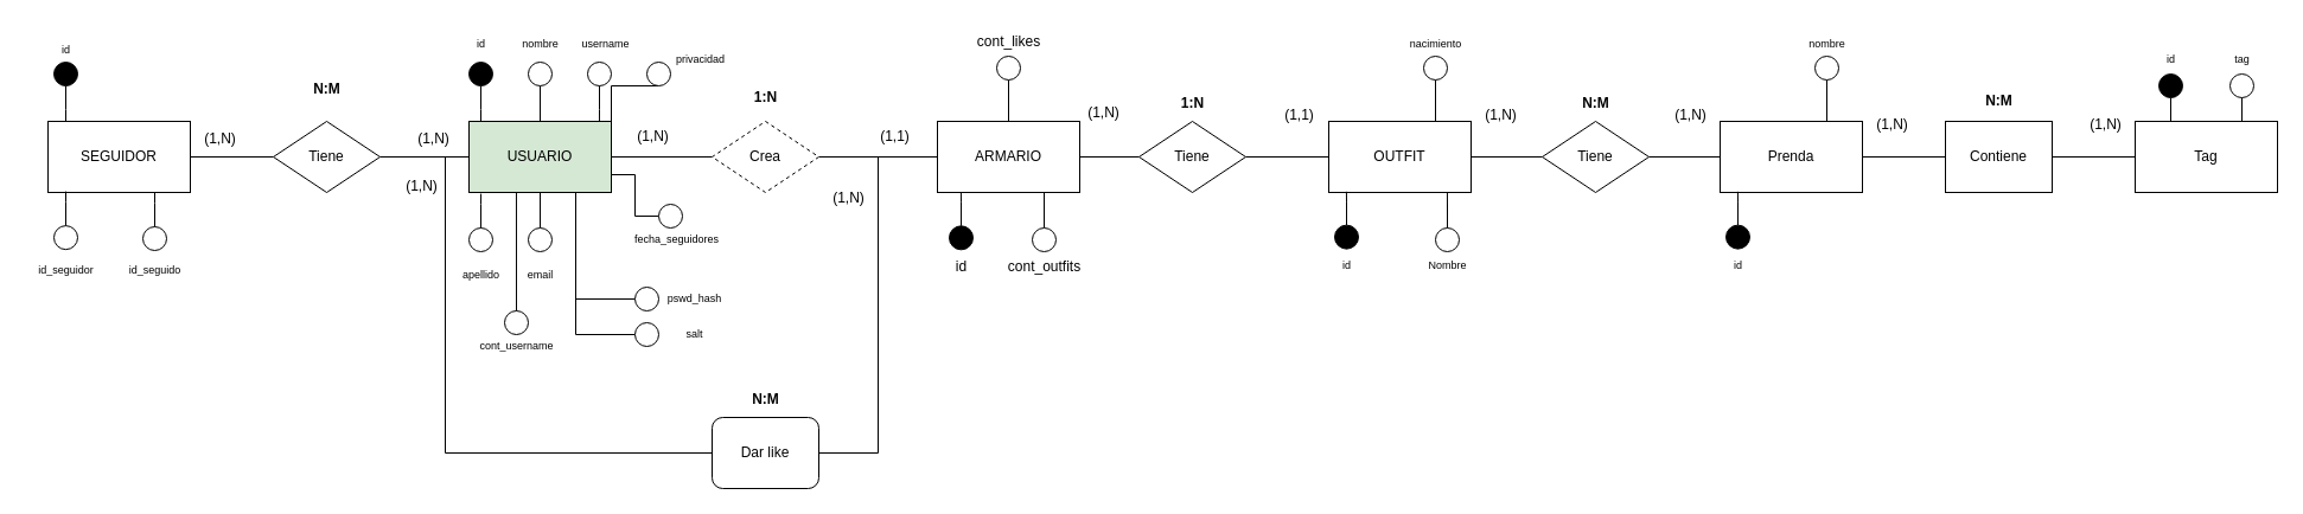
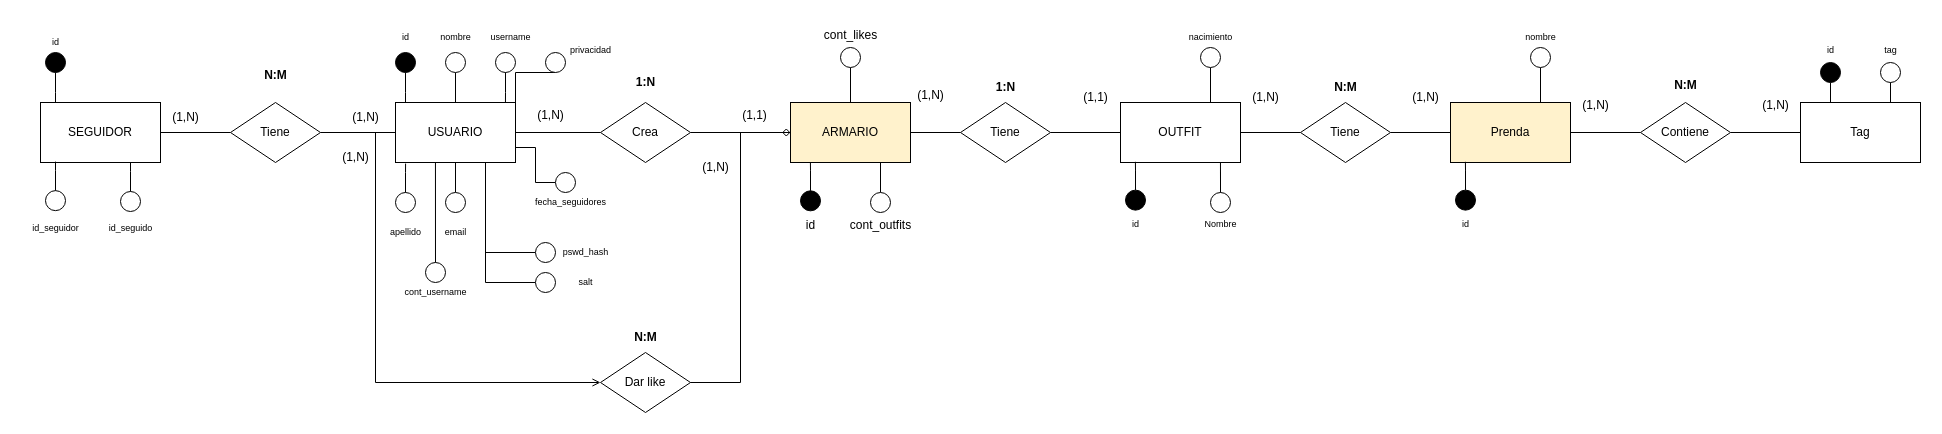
- <mxCell id="6" value="USUARIO" style="rounded=0;whiteSpace=wrap;html=1;fillColor=#d5e8d4;" parent="1" vertex="1"><mxGeometry x="395" y="102" width="120" height="60" as="geometry" /></mxCell>
+ <mxCell id="6" value="USUARIO" style="rounded=0;whiteSpace=wrap;html=1;" parent="1" vertex="1"><mxGeometry x="395" y="102" width="120" height="60" as="geometry" /></mxCell>
- <mxCell id="4" value="Crea" style="rhombus;whiteSpace=wrap;html=1;dashed=1;" parent="1" vertex="1"><mxGeometry x="600" y="102" width="90" height="60" as="geometry" /></mxCell>
+ <mxCell id="4" value="Crea" style="rhombus;whiteSpace=wrap;html=1;" parent="1" vertex="1"><mxGeometry x="600" y="102" width="90" height="60" as="geometry" /></mxCell>
- <mxCell id="3" style="edgeStyle=orthogonalEdgeStyle;rounded=0;orthogonalLoop=1;jettySize=auto;html=1;endArrow=none;endFill=0;" parent="1" source="4" target="7" edge="1"><mxGeometry relative="1" as="geometry" /></mxCell>
+ <mxCell id="3" style="edgeStyle=orthogonalEdgeStyle;rounded=0;orthogonalLoop=1;jettySize=auto;html=1;endArrow=diamond;endFill=0;" parent="1" source="4" target="7" edge="1"><mxGeometry relative="1" as="geometry" /></mxCell>
- <mxCell id="7" value="ARMARIO" style="rounded=0;whiteSpace=wrap;html=1;" parent="1" vertex="1"><mxGeometry x="790" y="102" width="120" height="60" as="geometry" /></mxCell>
+ <mxCell id="7" value="ARMARIO" style="rounded=0;whiteSpace=wrap;html=1;fillColor=#fff2cc;" parent="1" vertex="1"><mxGeometry x="790" y="102" width="120" height="60" as="geometry" /></mxCell>
- <mxCell id="45" value="Prenda" style="rounded=0;whiteSpace=wrap;html=1;" parent="1" vertex="1"><mxGeometry x="1450" y="102" width="120" height="60" as="geometry" /></mxCell>
+ <mxCell id="45" value="Prenda" style="rounded=0;whiteSpace=wrap;html=1;fillColor=#fff2cc;" parent="1" vertex="1"><mxGeometry x="1450" y="102" width="120" height="60" as="geometry" /></mxCell>
- <mxCell id="105" value="Contiene" style="whiteSpace=wrap;html=1;rounded=0;" vertex="1" parent="1"><mxGeometry x="1640" y="102" width="90" height="60" as="geometry" /></mxCell>
+ <mxCell id="105" value="Contiene" style="rhombus;whiteSpace=wrap;html=1;" vertex="1" parent="1"><mxGeometry x="1640" y="102" width="90" height="60" as="geometry" /></mxCell>
- <mxCell id="5" style="edgeStyle=orthogonalEdgeStyle;rounded=0;orthogonalLoop=1;jettySize=auto;html=1;exitX=0;exitY=0.5;exitDx=0;exitDy=0;entryX=0;entryY=0.5;entryDx=0;entryDy=0;endArrow=none;endFill=0;" edge="1" parent="1" source="6" target="82"><mxGeometry relative="1" as="geometry" /></mxCell>
+ <mxCell id="5" style="edgeStyle=orthogonalEdgeStyle;rounded=0;orthogonalLoop=1;jettySize=auto;html=1;exitX=0;exitY=0.5;exitDx=0;exitDy=0;entryX=0;entryY=0.5;entryDx=0;entryDy=0;endArrow=open;endFill=0;" edge="1" parent="1" source="6" target="82"><mxGeometry relative="1" as="geometry" /></mxCell>
- <mxCell id="82" value="Dar like" style="whiteSpace=wrap;html=1;rounded=1;" vertex="1" parent="1"><mxGeometry x="600" y="352" width="90" height="60" as="geometry" /></mxCell>
+ <mxCell id="82" value="Dar like" style="rhombus;whiteSpace=wrap;html=1;" vertex="1" parent="1"><mxGeometry x="600" y="352" width="90" height="60" as="geometry" /></mxCell>
